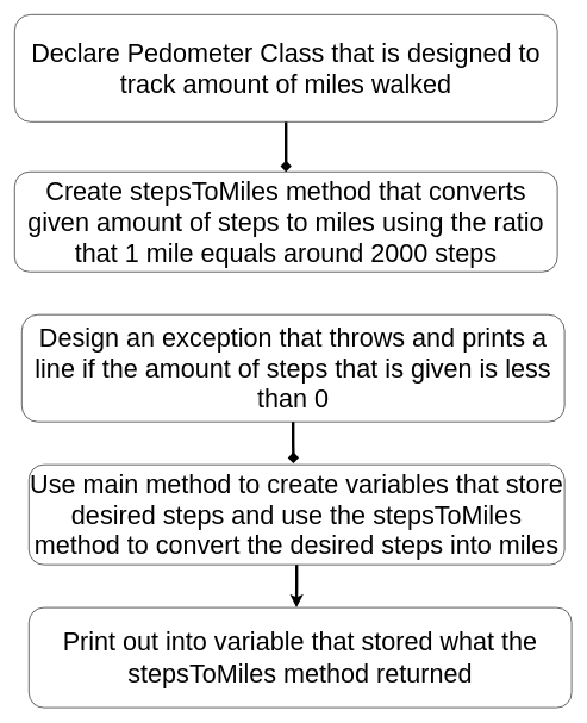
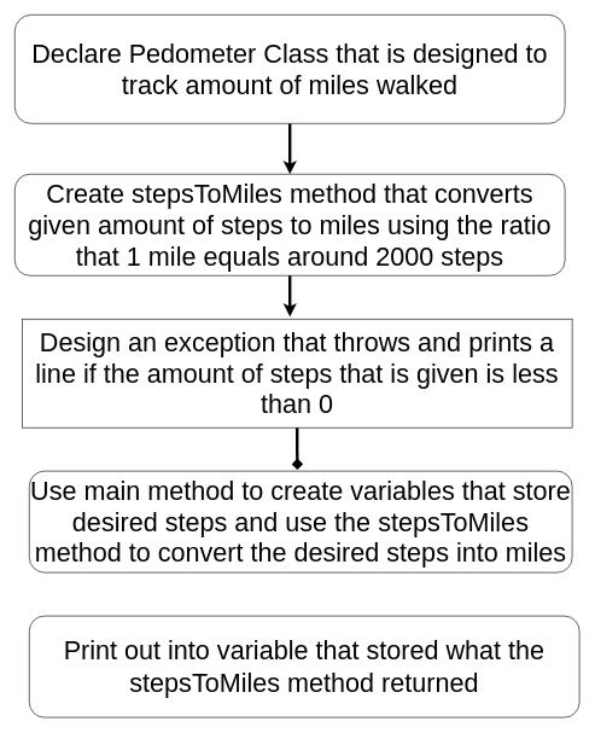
- <mxCell id="2" style="edgeStyle=orthogonalEdgeStyle;rounded=0;orthogonalLoop=1;jettySize=auto;html=1;entryX=0.5;entryY=0;entryDx=0;entryDy=0;strokeWidth=4;endArrow=diamond;" edge="1" parent="1" source="3" target="4"><mxGeometry relative="1" as="geometry" /></mxCell>
+ <mxCell id="2" style="edgeStyle=orthogonalEdgeStyle;rounded=0;orthogonalLoop=1;jettySize=auto;html=1;entryX=0.5;entryY=0;entryDx=0;entryDy=0;strokeWidth=4;" edge="1" parent="1" source="3" target="4"><mxGeometry relative="1" as="geometry" /></mxCell>
+ <mxCell id="8" style="edgeStyle=orthogonalEdgeStyle;rounded=0;orthogonalLoop=1;jettySize=auto;html=1;entryX=0.487;entryY=-0.021;entryDx=0;entryDy=0;entryPerimeter=0;strokeWidth=4;" edge="1" parent="1" source="4" target="5"><mxGeometry relative="1" as="geometry" /></mxCell>
- <mxCell id="5" value="&lt;font style=&quot;font-size: 36px;&quot;&gt;Design an exception that throws and prints a line if the amount of steps that is given is less than 0&lt;/font&gt;" style="rounded=1;whiteSpace=wrap;html=1;" vertex="1" parent="1"><mxGeometry x="30" y="440" width="760" height="150" as="geometry" /></mxCell>
+ <mxCell id="5" value="&lt;font style=&quot;font-size: 36px;&quot;&gt;Design an exception that throws and prints a line if the amount of steps that is given is less than 0&lt;/font&gt;" style="whiteSpace=wrap;html=1;rounded=0;" vertex="1" parent="1"><mxGeometry x="30" y="440" width="760" height="150" as="geometry" /></mxCell>
- <mxCell id="10" style="edgeStyle=orthogonalEdgeStyle;rounded=0;orthogonalLoop=1;jettySize=auto;html=1;entryX=0.493;entryY=0;entryDx=0;entryDy=0;entryPerimeter=0;strokeWidth=4;" edge="1" parent="1" source="6" target="7"><mxGeometry relative="1" as="geometry" /></mxCell>
